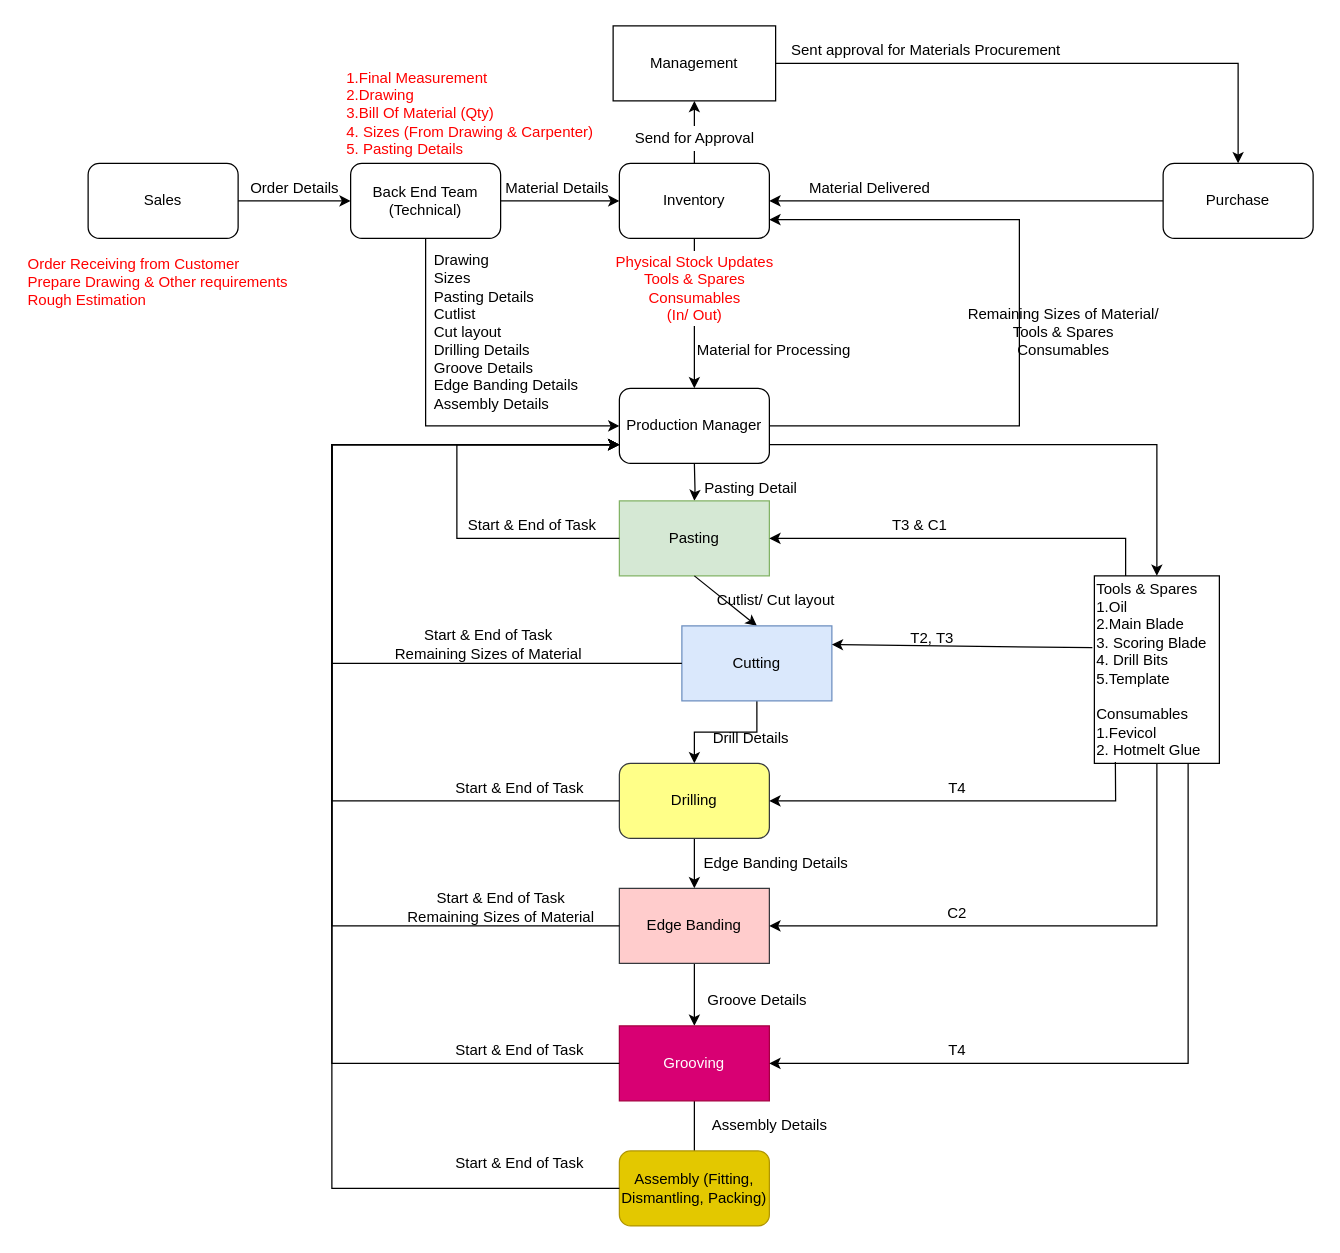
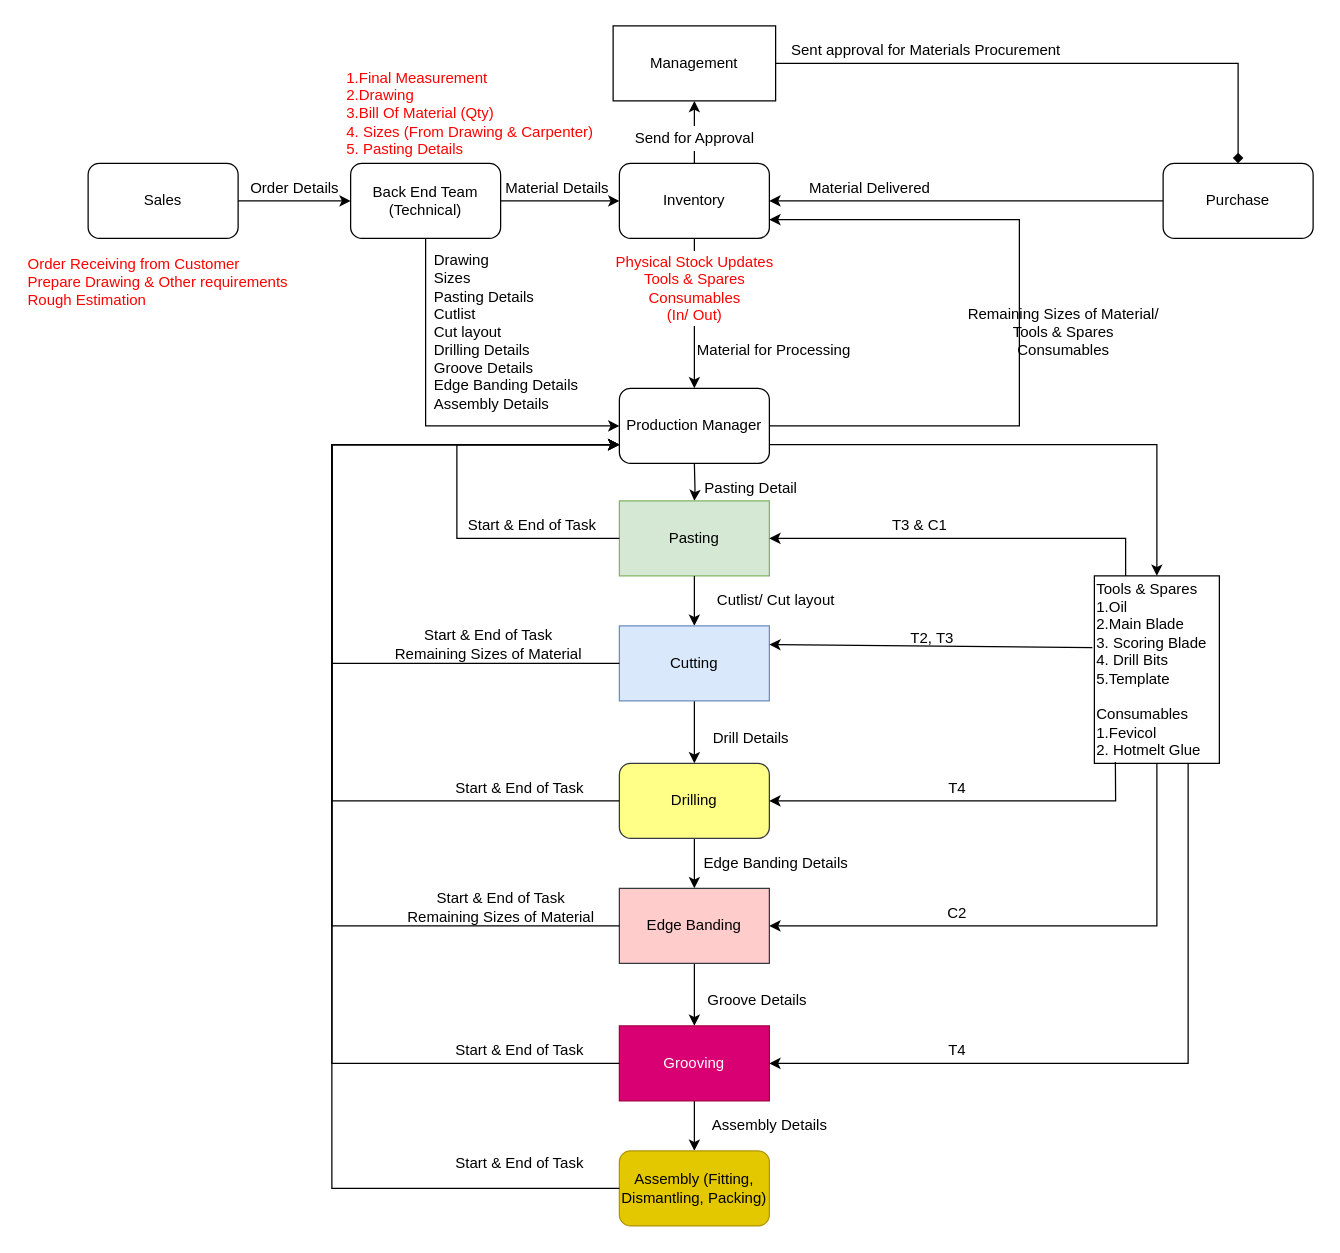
- <mxCell id="2" style="edgeStyle=orthogonalEdgeStyle;rounded=0;orthogonalLoop=1;jettySize=auto;html=1;entryX=0.5;entryY=0;entryDx=0;entryDy=0;" parent="1" source="3" target="14" edge="1"><mxGeometry relative="1" as="geometry" /></mxCell>
+ <mxCell id="2" style="edgeStyle=orthogonalEdgeStyle;rounded=0;orthogonalLoop=1;jettySize=auto;html=1;entryX=0.5;entryY=0;entryDx=0;entryDy=0;endArrow=diamond;" parent="1" source="3" target="14" edge="1"><mxGeometry relative="1" as="geometry" /></mxCell>
- <mxCell id="25" value="Cutting" style="rounded=0;whiteSpace=wrap;html=1;fillColor=#dae8fc;strokeColor=#6c8ebf;" parent="1" vertex="1"><mxGeometry x="545" y="500" width="120" height="60" as="geometry" /></mxCell>
+ <mxCell id="25" value="Cutting" style="rounded=0;whiteSpace=wrap;html=1;fillColor=#dae8fc;strokeColor=#6c8ebf;" parent="1" vertex="1"><mxGeometry x="495" y="500" width="120" height="60" as="geometry" /></mxCell>
- <mxCell id="56" value="" style="edgeStyle=orthogonalEdgeStyle;rounded=0;orthogonalLoop=1;jettySize=auto;html=1;fontColor=#000000;endArrow=none;" parent="1" source="57" target="62" edge="1"><mxGeometry relative="1" as="geometry" /></mxCell>
+ <mxCell id="56" value="" style="edgeStyle=orthogonalEdgeStyle;rounded=0;orthogonalLoop=1;jettySize=auto;html=1;fontColor=#000000;" parent="1" source="57" target="62" edge="1"><mxGeometry relative="1" as="geometry" /></mxCell>
